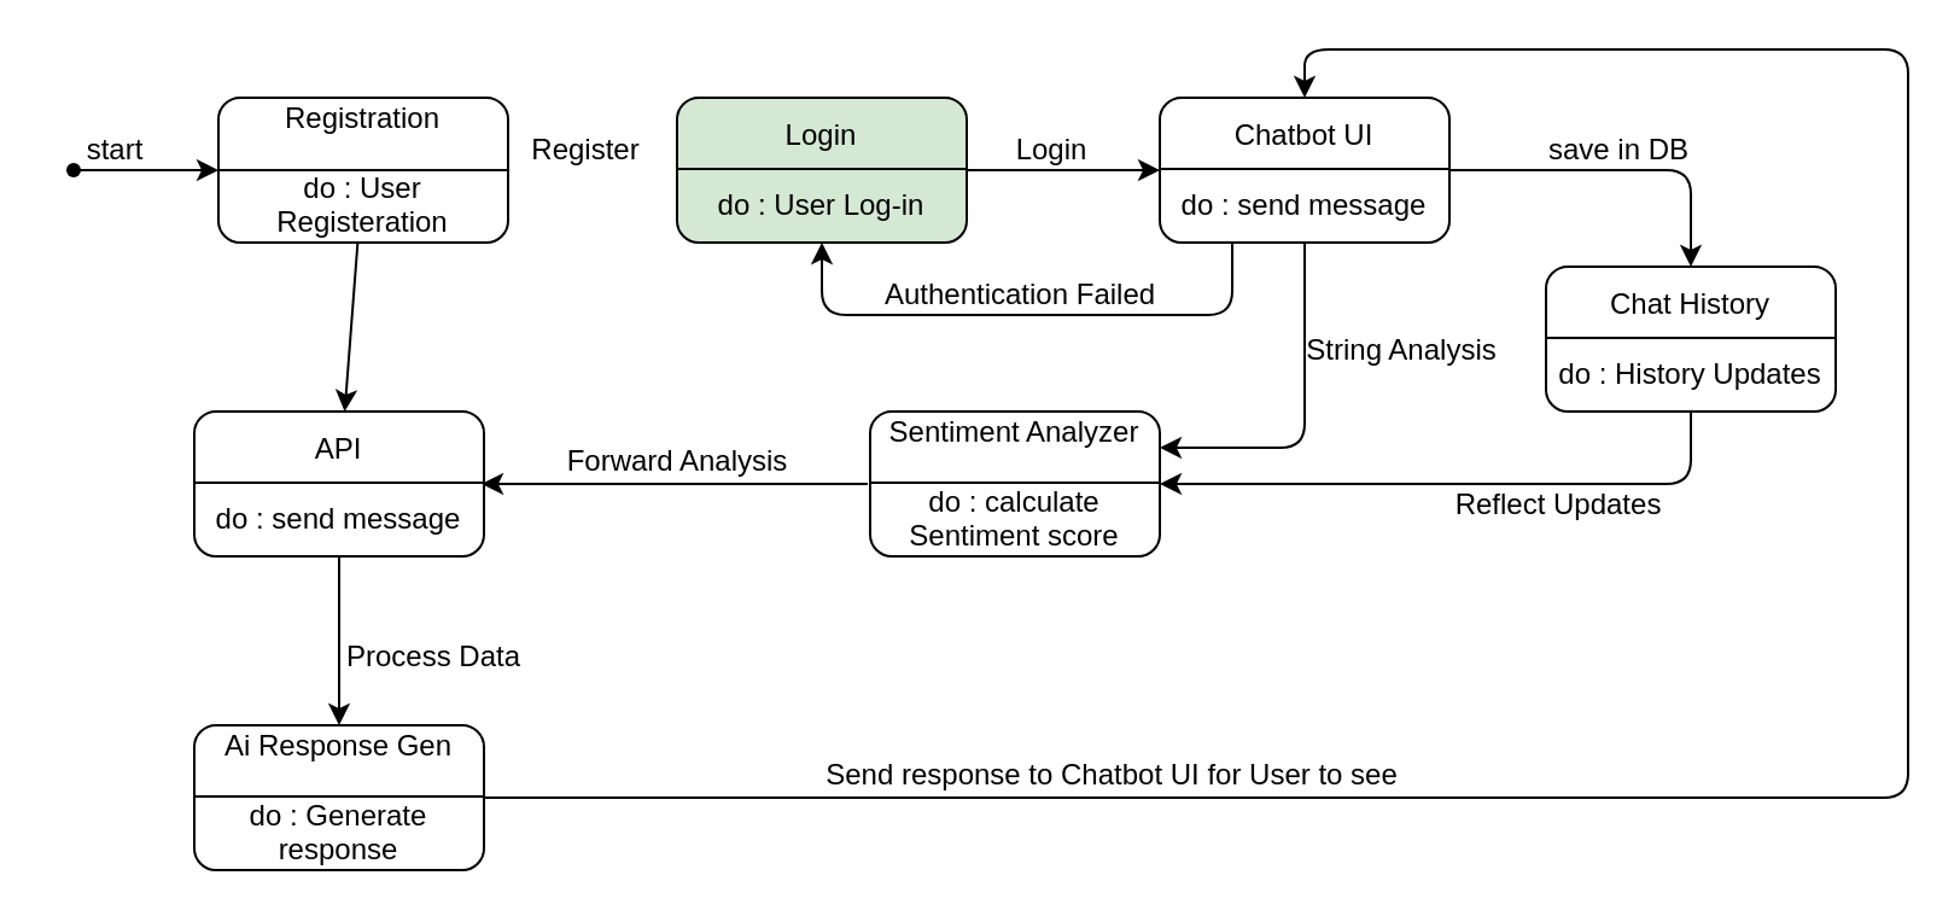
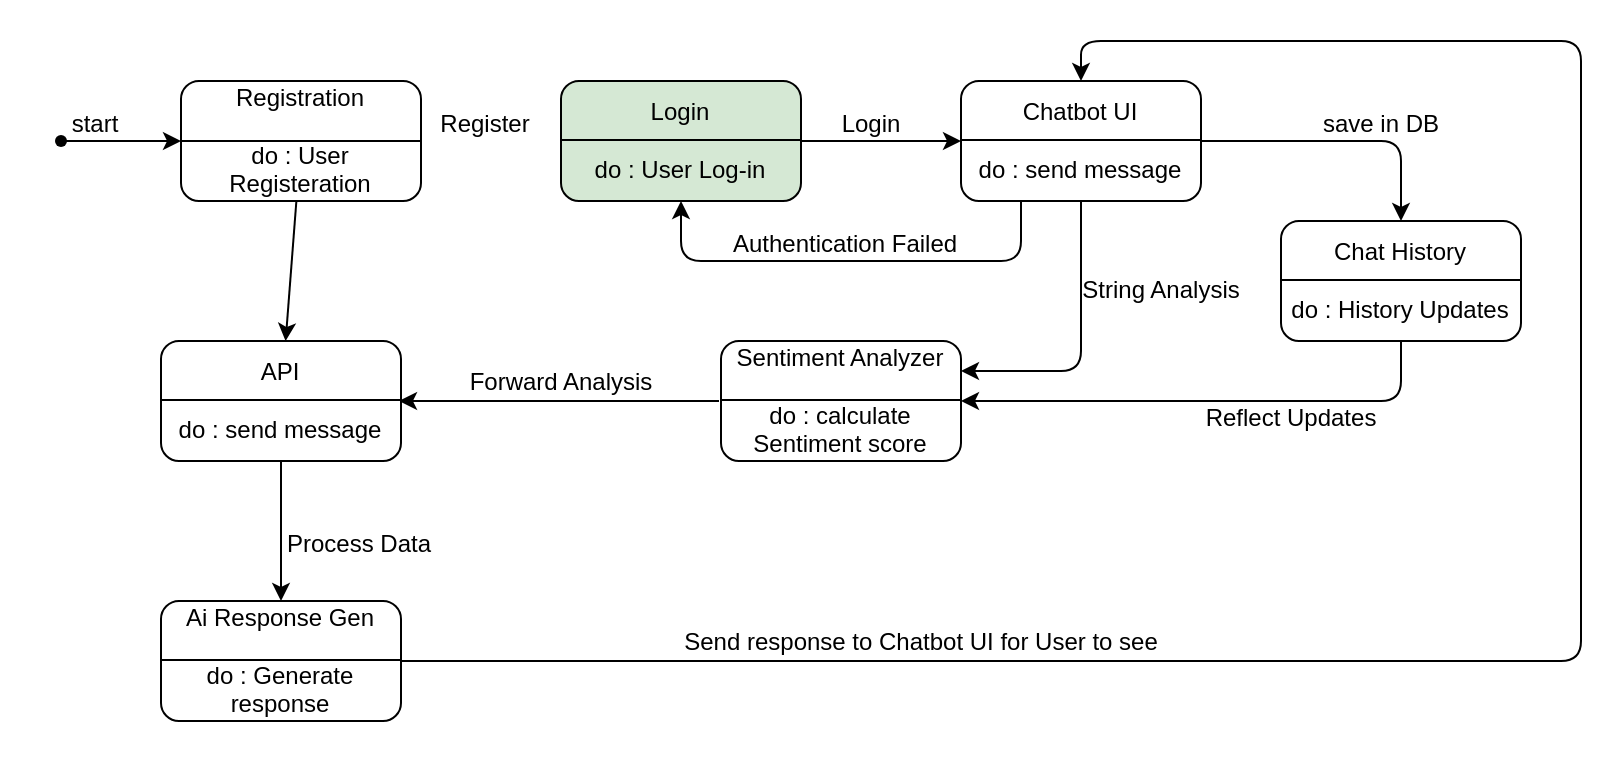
- <mxCell id="30" value="save in DB" style="text;html=1;align=center;verticalAlign=middle;resizable=0;points=[];autosize=1;strokeColor=none;fillColor=none;" parent="1" vertex="1"><mxGeometry x="630" y="47" width="80" height="30" as="geometry" /></mxCell>
+ <mxCell id="30" value="save in DB" style="text;html=1;align=center;verticalAlign=middle;resizable=0;points=[];autosize=1;strokeColor=none;fillColor=none;" parent="1" vertex="1"><mxGeometry x="650" y="47" width="80" height="30" as="geometry" /></mxCell>
